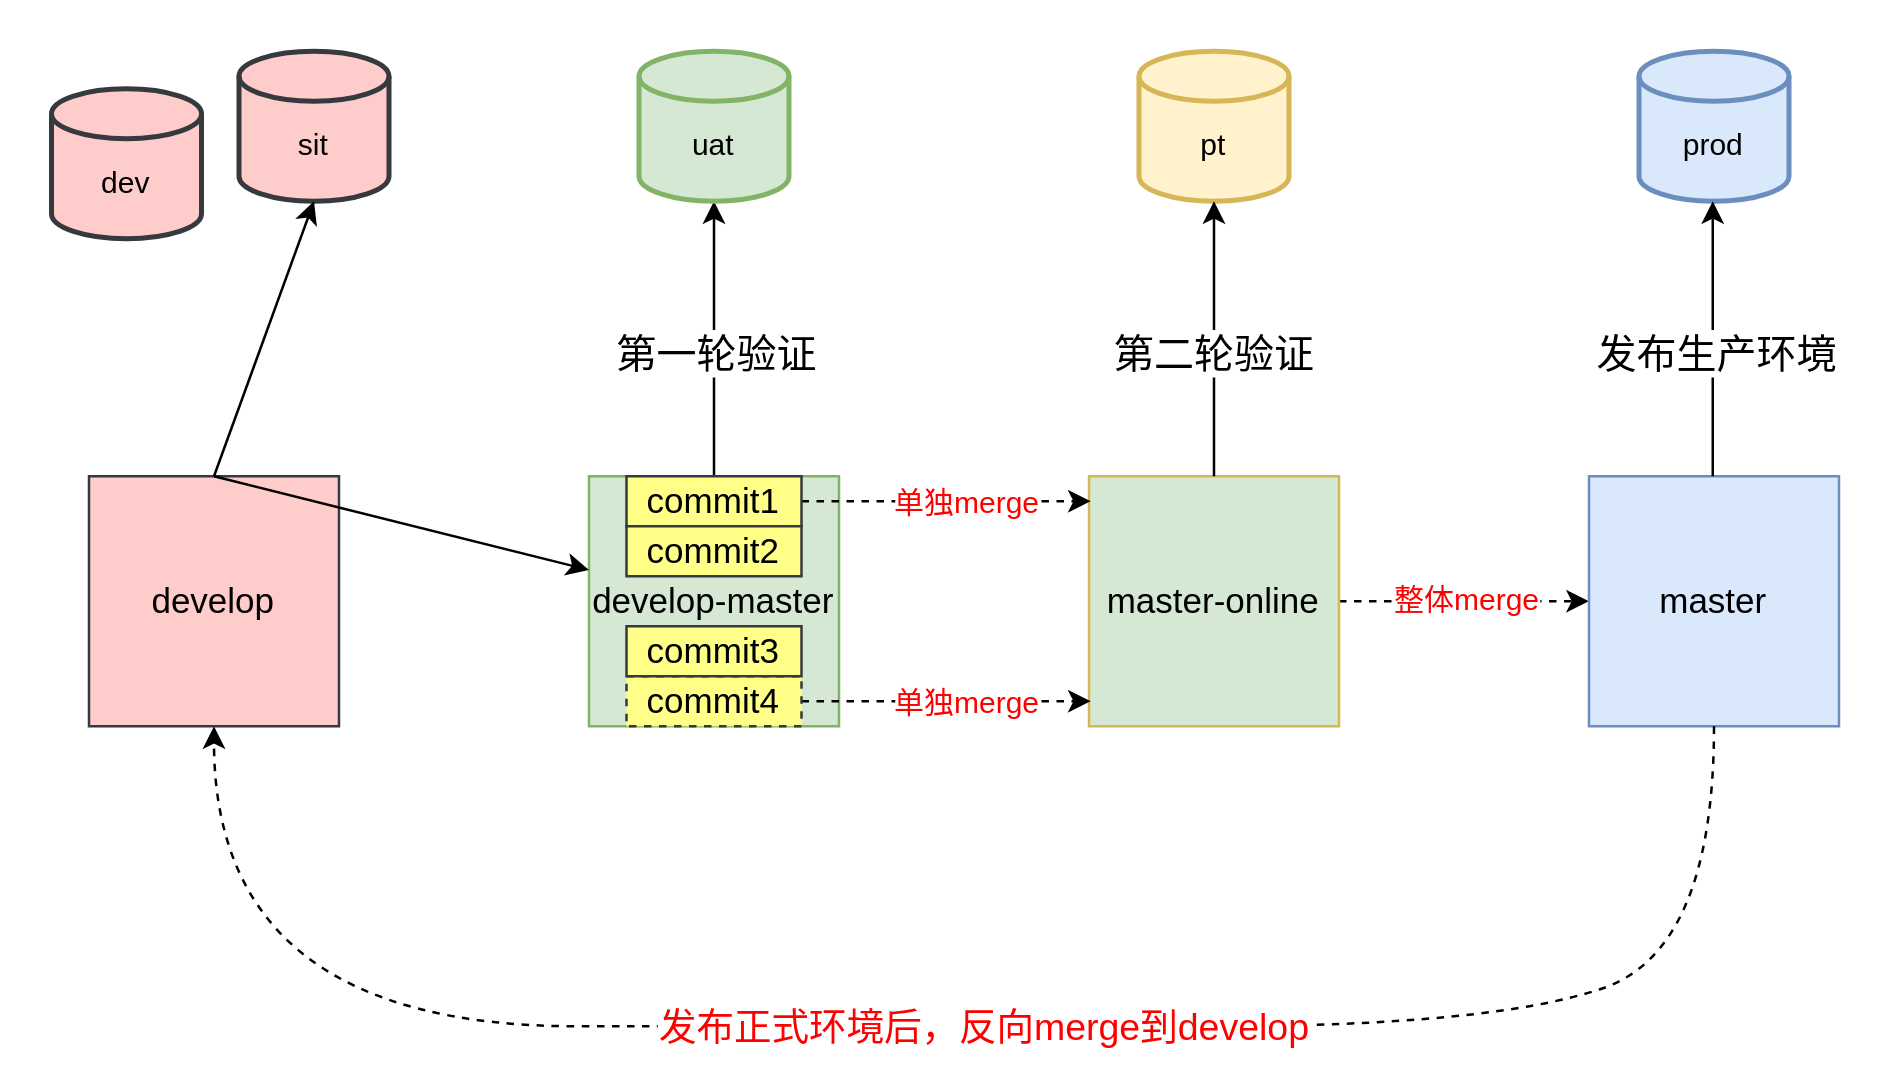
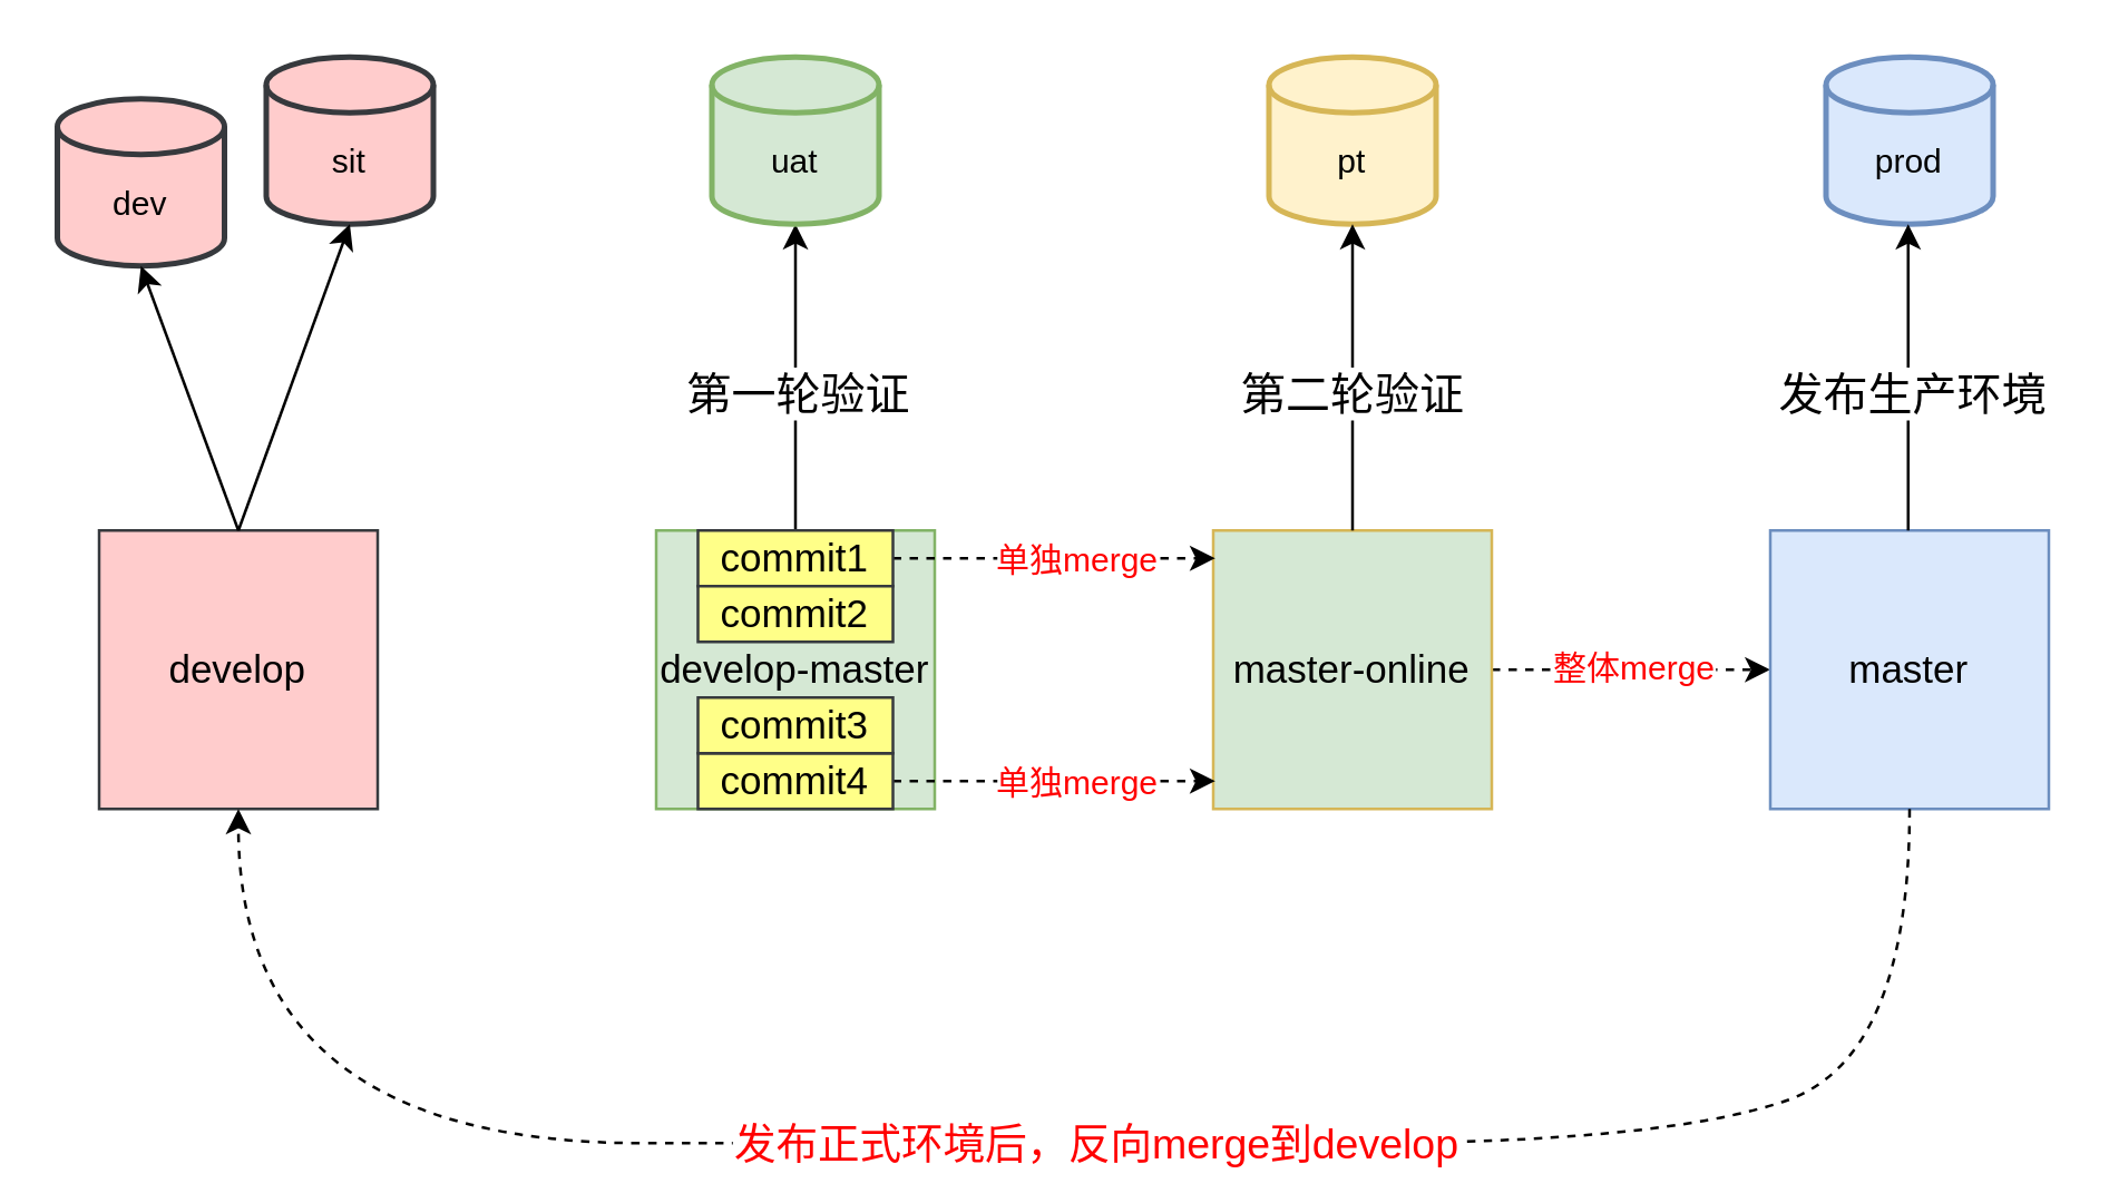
- <mxCell id="16" value="" style="endArrow=classic;html=1;fontSize=16;exitX=0.5;exitY=0;exitDx=0;exitDy=0;" parent="1" source="2" target="3" edge="1"><mxGeometry width="50" height="50" relative="1" as="geometry"><mxPoint x="95" y="200" as="sourcePoint" /><mxPoint x="155" y="90" as="targetPoint" /></mxGeometry></mxCell>
+ <mxCell id="16" value="" style="endArrow=classic;html=1;fontSize=16;exitX=0.5;exitY=0;exitDx=0;exitDy=0;entryX=0.5;entryY=1;entryDx=0;entryDy=0;entryPerimeter=0;" parent="1" source="2" target="8" edge="1"><mxGeometry width="50" height="50" relative="1" as="geometry"><mxPoint x="95" y="200" as="sourcePoint" /><mxPoint x="155" y="90" as="targetPoint" /></mxGeometry></mxCell>
- <mxCell id="27" value="commit4" style="rounded=0;whiteSpace=wrap;html=1;fontSize=14;fillColor=#ffff88;strokeColor=#36393d;dashed=1;" parent="1" vertex="1"><mxGeometry x="250" y="270" width="70" height="20" as="geometry" /></mxCell>
+ <mxCell id="27" value="commit4" style="rounded=0;whiteSpace=wrap;html=1;fontSize=14;fillColor=#ffff88;strokeColor=#36393d;" parent="1" vertex="1"><mxGeometry x="250" y="270" width="70" height="20" as="geometry" /></mxCell>
